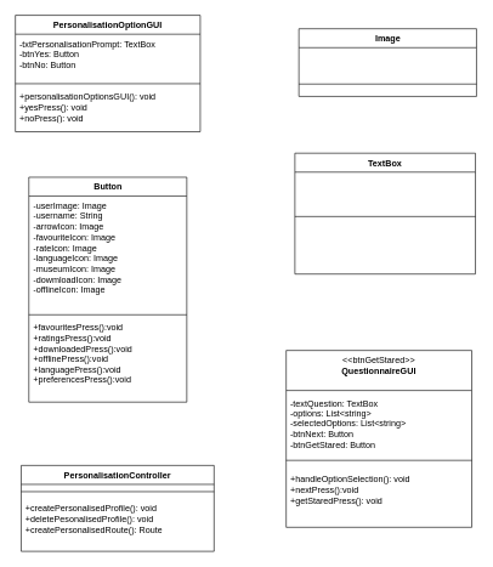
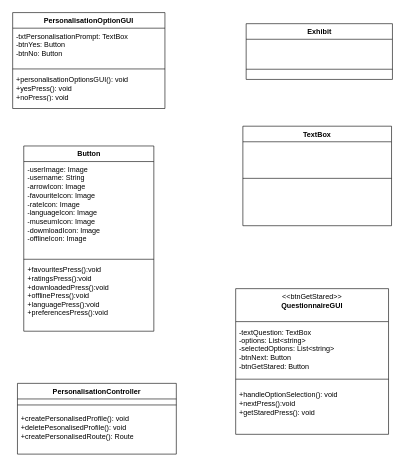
- <mxCell id="6" value="Image" style="swimlane;fontStyle=1;align=center;verticalAlign=top;childLayout=stackLayout;horizontal=1;startSize=26;horizontalStack=0;resizeParent=1;resizeParentMax=0;resizeLast=0;collapsible=1;marginBottom=0;whiteSpace=wrap;html=1;" parent="1" vertex="1"><mxGeometry x="409.5" y="39" width="244" height="93" as="geometry" /></mxCell>
+ <mxCell id="6" value="Exhibit" style="swimlane;fontStyle=1;align=center;verticalAlign=top;childLayout=stackLayout;horizontal=1;startSize=26;horizontalStack=0;resizeParent=1;resizeParentMax=0;resizeLast=0;collapsible=1;marginBottom=0;whiteSpace=wrap;html=1;" parent="1" vertex="1"><mxGeometry x="409.5" y="39" width="244" height="93" as="geometry" /></mxCell>
